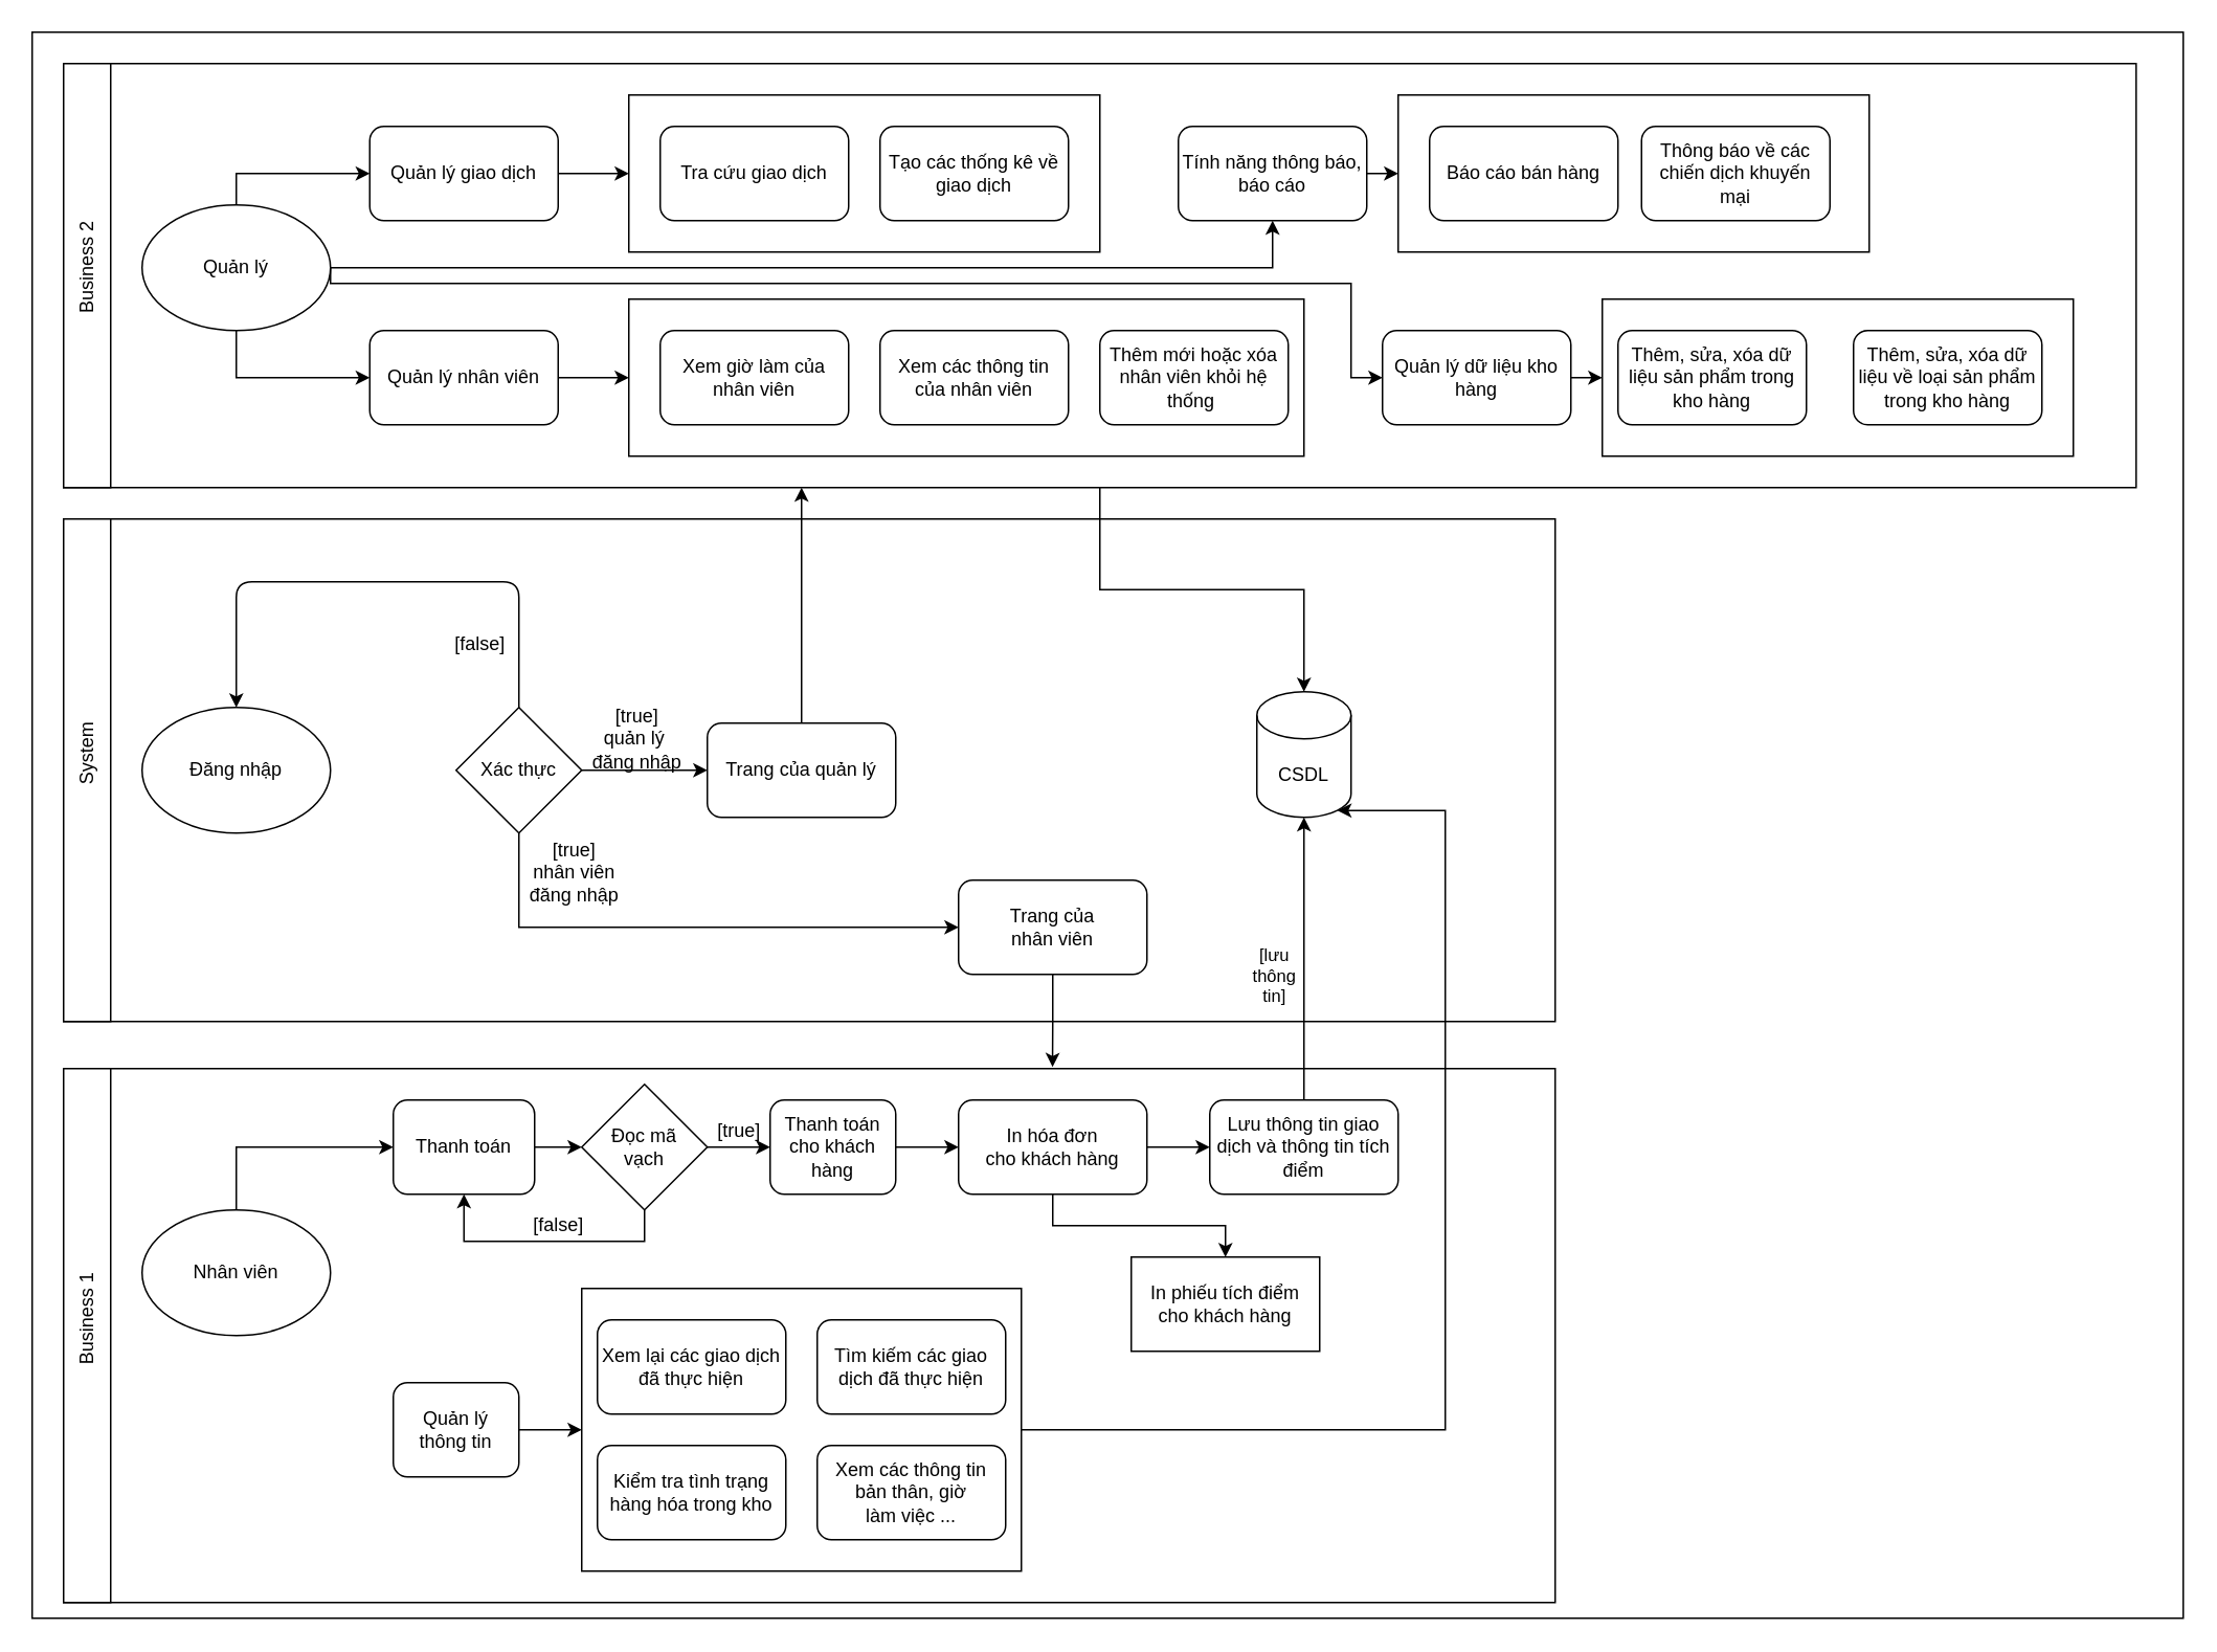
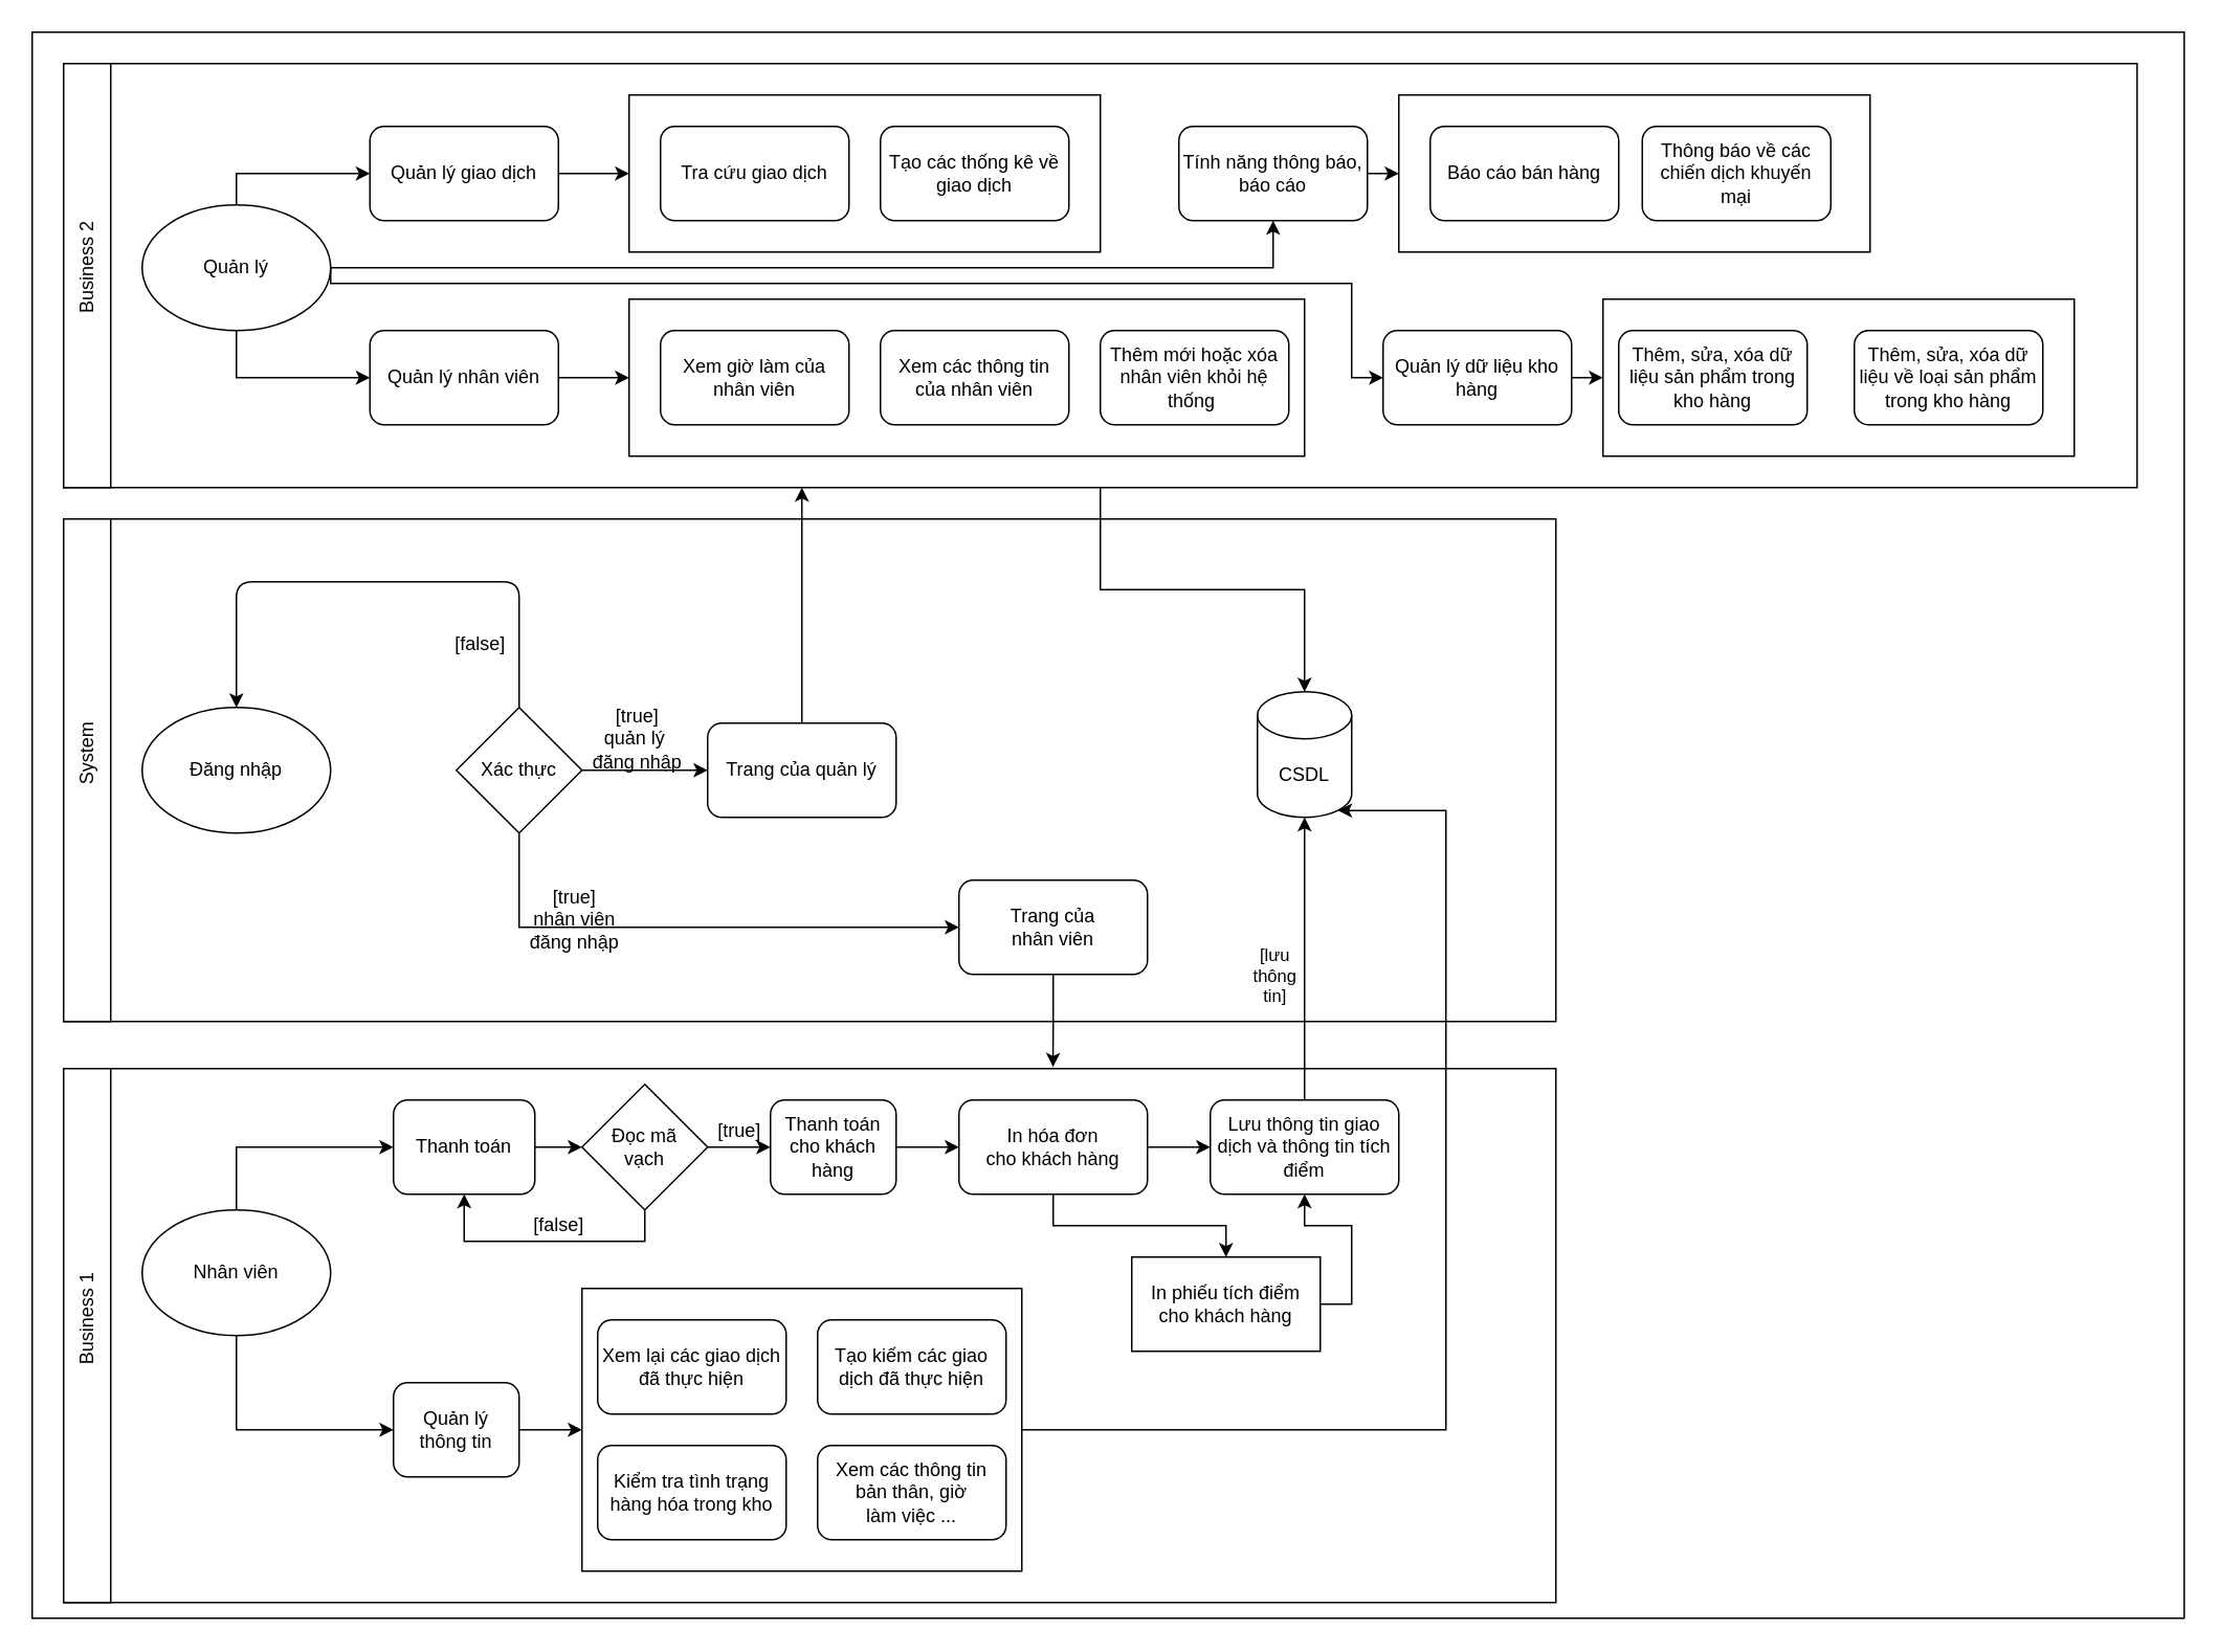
- <mxCell id="16" value="[true]&lt;br&gt;nhân viên&lt;br&gt;đăng nhập" style="text;html=1;align=center;verticalAlign=middle;resizable=0;points=[];autosize=1;" vertex="1" parent="1"><mxGeometry x="330" y="530" width="70" height="50" as="geometry" /></mxCell>
+ <mxCell id="16" value="[true]&lt;br&gt;nhân viên&lt;br&gt;đăng nhập" style="text;html=1;align=center;verticalAlign=middle;resizable=0;points=[];autosize=1;" vertex="1" parent="1"><mxGeometry x="330" y="560" width="70" height="50" as="geometry" /></mxCell>
+ <mxCell id="32" style="edgeStyle=orthogonalEdgeStyle;rounded=0;orthogonalLoop=1;jettySize=auto;html=1;exitX=1;exitY=0.5;exitDx=0;exitDy=0;entryX=0.5;entryY=1;entryDx=0;entryDy=0;" edge="1" parent="1" source="33" target="36"><mxGeometry relative="1" as="geometry" /></mxCell>
- <mxCell id="43" value="Tìm kiếm các giao dịch đã thực hiện" style="rounded=1;whiteSpace=wrap;html=1;" vertex="1" parent="1"><mxGeometry x="520" y="840" width="120" height="60" as="geometry" /></mxCell>
+ <mxCell id="43" value="Tạo kiếm các giao dịch đã thực hiện" style="rounded=1;whiteSpace=wrap;html=1;" vertex="1" parent="1"><mxGeometry x="520" y="840" width="120" height="60" as="geometry" /></mxCell>
+ <mxCell id="18" style="edgeStyle=orthogonalEdgeStyle;rounded=0;orthogonalLoop=1;jettySize=auto;html=1;exitX=0.5;exitY=1;exitDx=0;exitDy=0;entryX=0;entryY=0.5;entryDx=0;entryDy=0;" edge="1" parent="1" source="19" target="39"><mxGeometry relative="1" as="geometry" /></mxCell>
